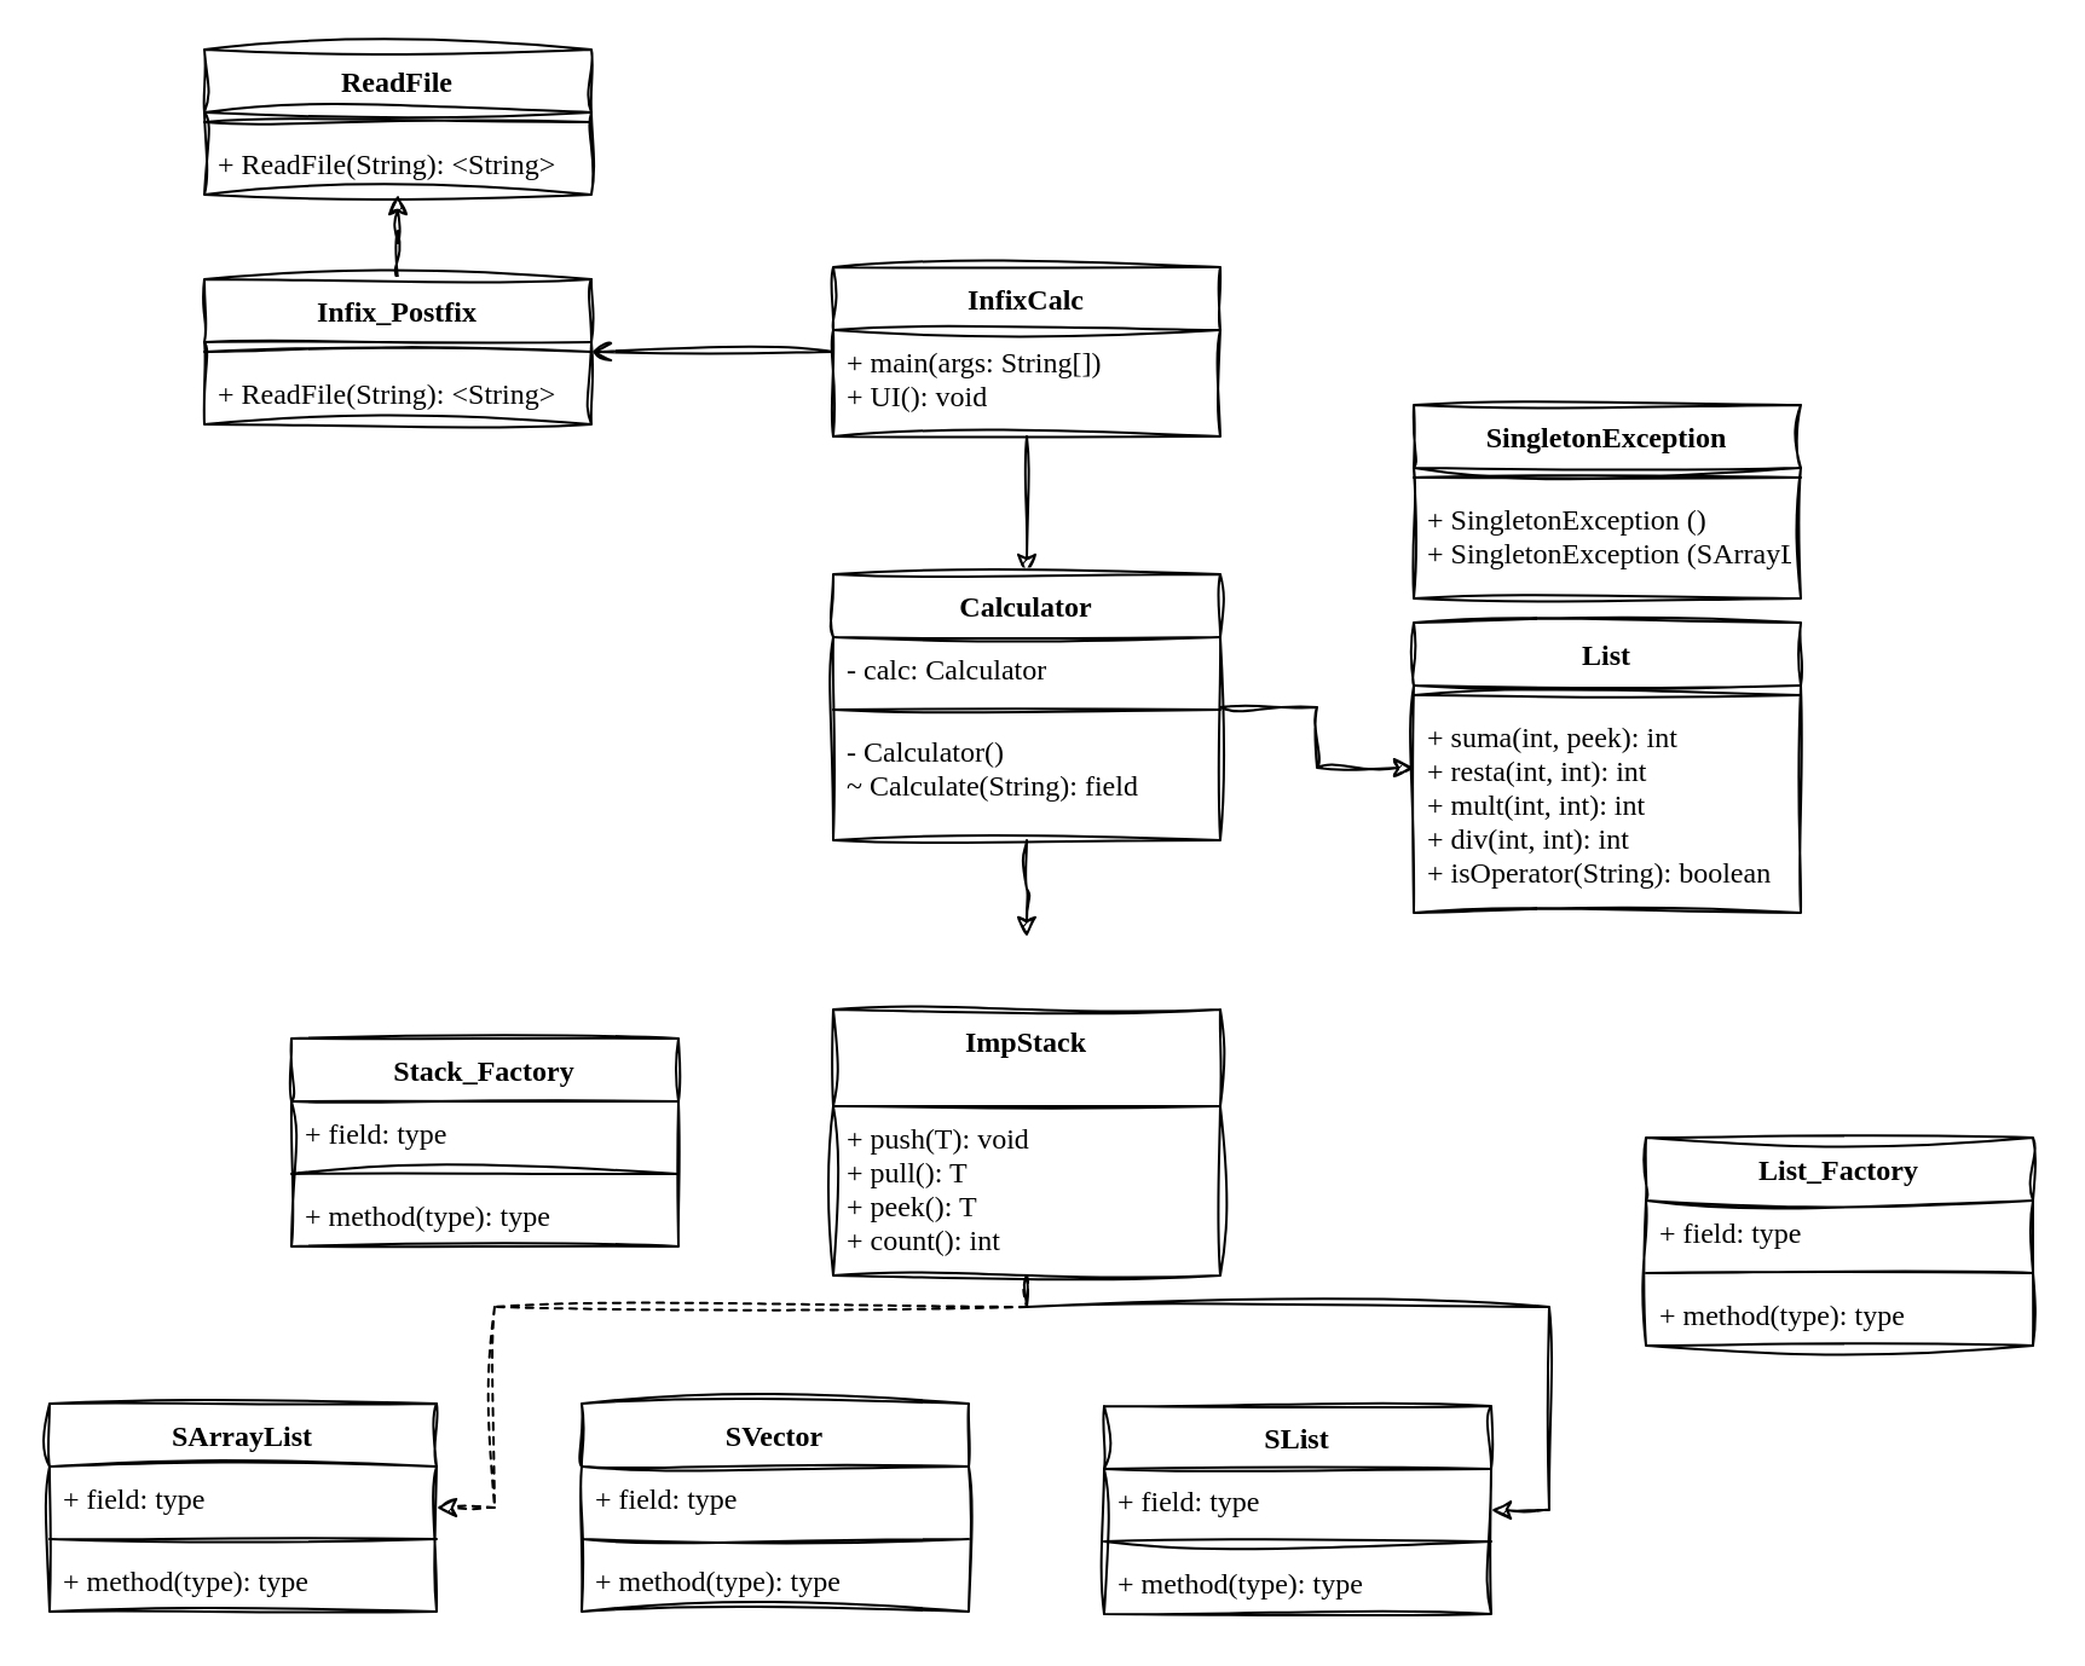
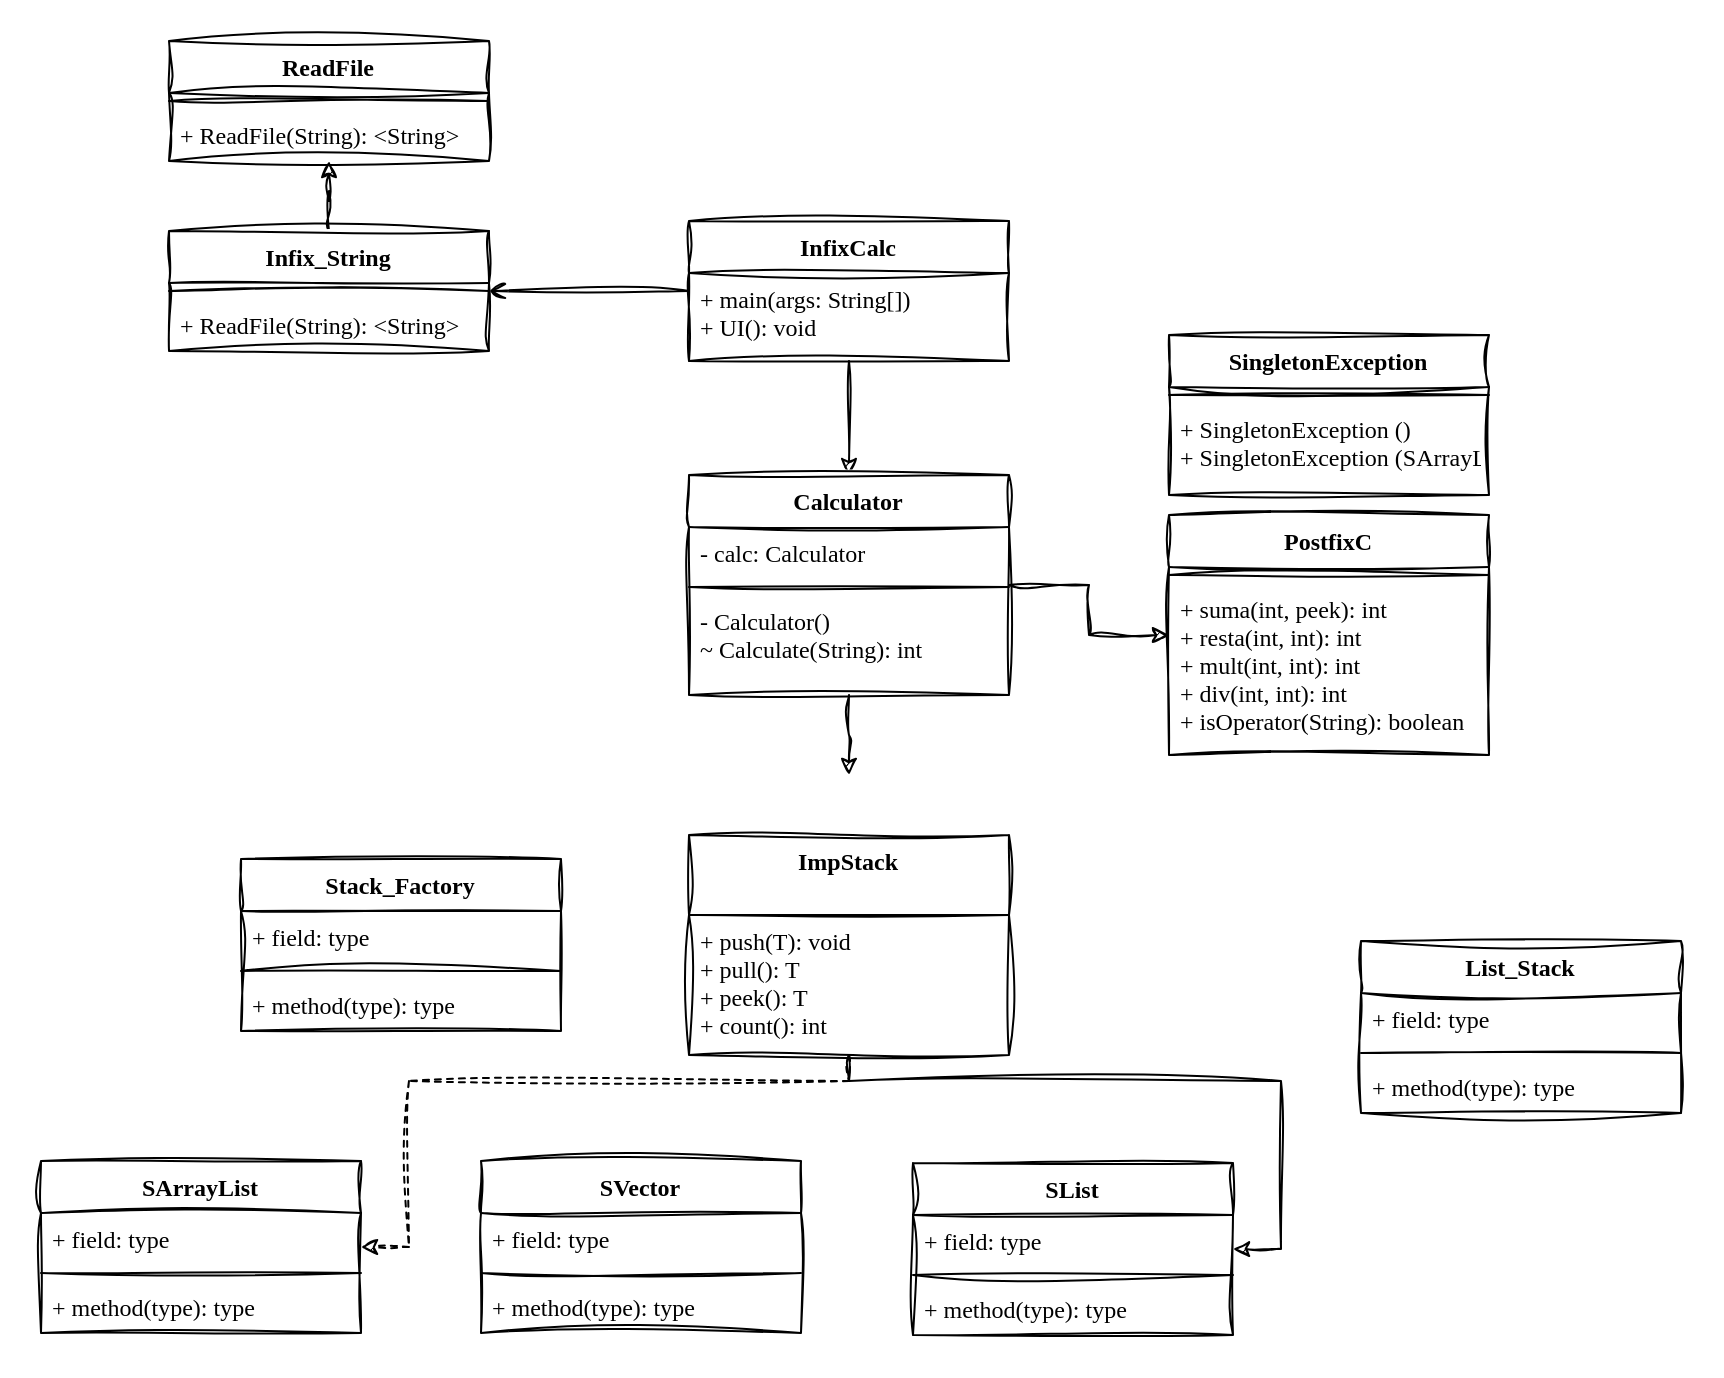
- <mxCell id="38" value="Infix_Postfix" style="swimlane;fontStyle=1;align=center;verticalAlign=top;childLayout=stackLayout;horizontal=1;startSize=26;horizontalStack=0;resizeParent=1;resizeParentMax=0;resizeLast=0;collapsible=1;marginBottom=0;sketch=1;hachureGap=4;jiggle=2;curveFitting=1;fontFamily=Garamond;fontSize=12;" parent="1" vertex="1"><mxGeometry x="84" y="115" width="160" height="60" as="geometry" /></mxCell>
+ <mxCell id="38" value="Infix_String" style="swimlane;fontStyle=1;align=center;verticalAlign=top;childLayout=stackLayout;horizontal=1;startSize=26;horizontalStack=0;resizeParent=1;resizeParentMax=0;resizeLast=0;collapsible=1;marginBottom=0;sketch=1;hachureGap=4;jiggle=2;curveFitting=1;fontFamily=Garamond;fontSize=12;" parent="1" vertex="1"><mxGeometry x="84" y="115" width="160" height="60" as="geometry" /></mxCell>
- <mxCell id="12" value="List" style="swimlane;fontStyle=1;align=center;verticalAlign=top;childLayout=stackLayout;horizontal=1;startSize=26;horizontalStack=0;resizeParent=1;resizeParentMax=0;resizeLast=0;collapsible=1;marginBottom=0;sketch=1;hachureGap=4;jiggle=2;curveFitting=1;fontFamily=Garamond;fontSize=12;" parent="1" vertex="1"><mxGeometry x="584" y="257" width="160" height="120" as="geometry" /></mxCell>
+ <mxCell id="12" value="PostfixC" style="swimlane;fontStyle=1;align=center;verticalAlign=top;childLayout=stackLayout;horizontal=1;startSize=26;horizontalStack=0;resizeParent=1;resizeParentMax=0;resizeLast=0;collapsible=1;marginBottom=0;sketch=1;hachureGap=4;jiggle=2;curveFitting=1;fontFamily=Garamond;fontSize=12;" parent="1" vertex="1"><mxGeometry x="584" y="257" width="160" height="120" as="geometry" /></mxCell>
- <mxCell id="11" value="- Calculator()&#10;~ Calculate(String): field" style="text;strokeColor=none;fillColor=none;align=left;verticalAlign=top;spacingLeft=4;spacingRight=4;overflow=hidden;rotatable=0;points=[[0,0.5],[1,0.5]];portConstraint=eastwest;fontSize=12;fontFamily=Garamond;" parent="8" vertex="1"><mxGeometry y="60" width="160" height="50" as="geometry" /></mxCell>
+ <mxCell id="11" value="- Calculator()&#10;~ Calculate(String): int" style="text;strokeColor=none;fillColor=none;align=left;verticalAlign=top;spacingLeft=4;spacingRight=4;overflow=hidden;rotatable=0;points=[[0,0.5],[1,0.5]];portConstraint=eastwest;fontSize=12;fontFamily=Garamond;" parent="8" vertex="1"><mxGeometry y="60" width="160" height="50" as="geometry" /></mxCell>
- <mxCell id="45" value="List_Factory" style="swimlane;fontStyle=1;align=center;verticalAlign=top;childLayout=stackLayout;horizontal=1;startSize=26;horizontalStack=0;resizeParent=1;resizeParentMax=0;resizeLast=0;collapsible=1;marginBottom=0;sketch=1;hachureGap=4;jiggle=2;curveFitting=1;fontFamily=Garamond;fontSize=12;" vertex="1" parent="1"><mxGeometry x="680" y="470" width="160" height="86" as="geometry" /></mxCell>
+ <mxCell id="45" value="List_Stack" style="swimlane;fontStyle=1;align=center;verticalAlign=top;childLayout=stackLayout;horizontal=1;startSize=26;horizontalStack=0;resizeParent=1;resizeParentMax=0;resizeLast=0;collapsible=1;marginBottom=0;sketch=1;hachureGap=4;jiggle=2;curveFitting=1;fontFamily=Garamond;fontSize=12;" vertex="1" parent="1"><mxGeometry x="680" y="470" width="160" height="86" as="geometry" /></mxCell>
